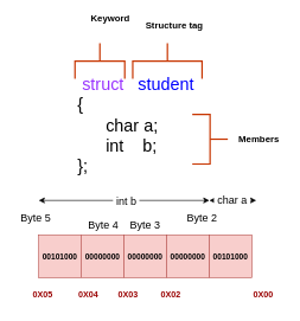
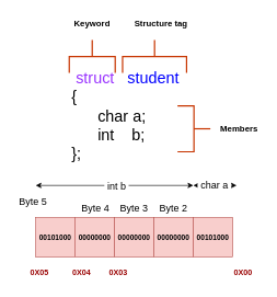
- <mxCell id="6" value="Keyword" style="text;html=1;align=center;verticalAlign=middle;whiteSpace=wrap;rounded=0;fontSize=13;fontStyle=1" vertex="1" parent="1"><mxGeometry x="125" y="10" width="60" height="30" as="geometry" /></mxCell>
+ <mxCell id="6" value="Keyword" style="text;html=1;align=center;verticalAlign=middle;whiteSpace=wrap;rounded=0;fontSize=13;fontStyle=1" vertex="1" parent="1"><mxGeometry x="110" y="20" width="60" height="30" as="geometry" /></mxCell>
- <mxCell id="26" value="&lt;font style=&quot;font-size: 15px;&quot;&gt;Byte 2&lt;/font&gt;" style="text;html=1;align=center;verticalAlign=middle;whiteSpace=wrap;rounded=0;" vertex="1" parent="1"><mxGeometry x="254" y="290" width="60" height="30" as="geometry" /></mxCell>
+ <mxCell id="26" value="&lt;font style=&quot;font-size: 15px;&quot;&gt;Byte 2&lt;/font&gt;" style="text;html=1;align=center;verticalAlign=middle;whiteSpace=wrap;rounded=0;" vertex="1" parent="1"><mxGeometry x="234" y="300" width="60" height="30" as="geometry" /></mxCell>
- <mxCell id="15" value="0X02" style="text;html=1;align=center;verticalAlign=middle;whiteSpace=wrap;rounded=0;fontColor=#990000;fontStyle=1" vertex="1" parent="1"><mxGeometry x="210" y="398.75" width="60" height="30" as="geometry" /></mxCell>
